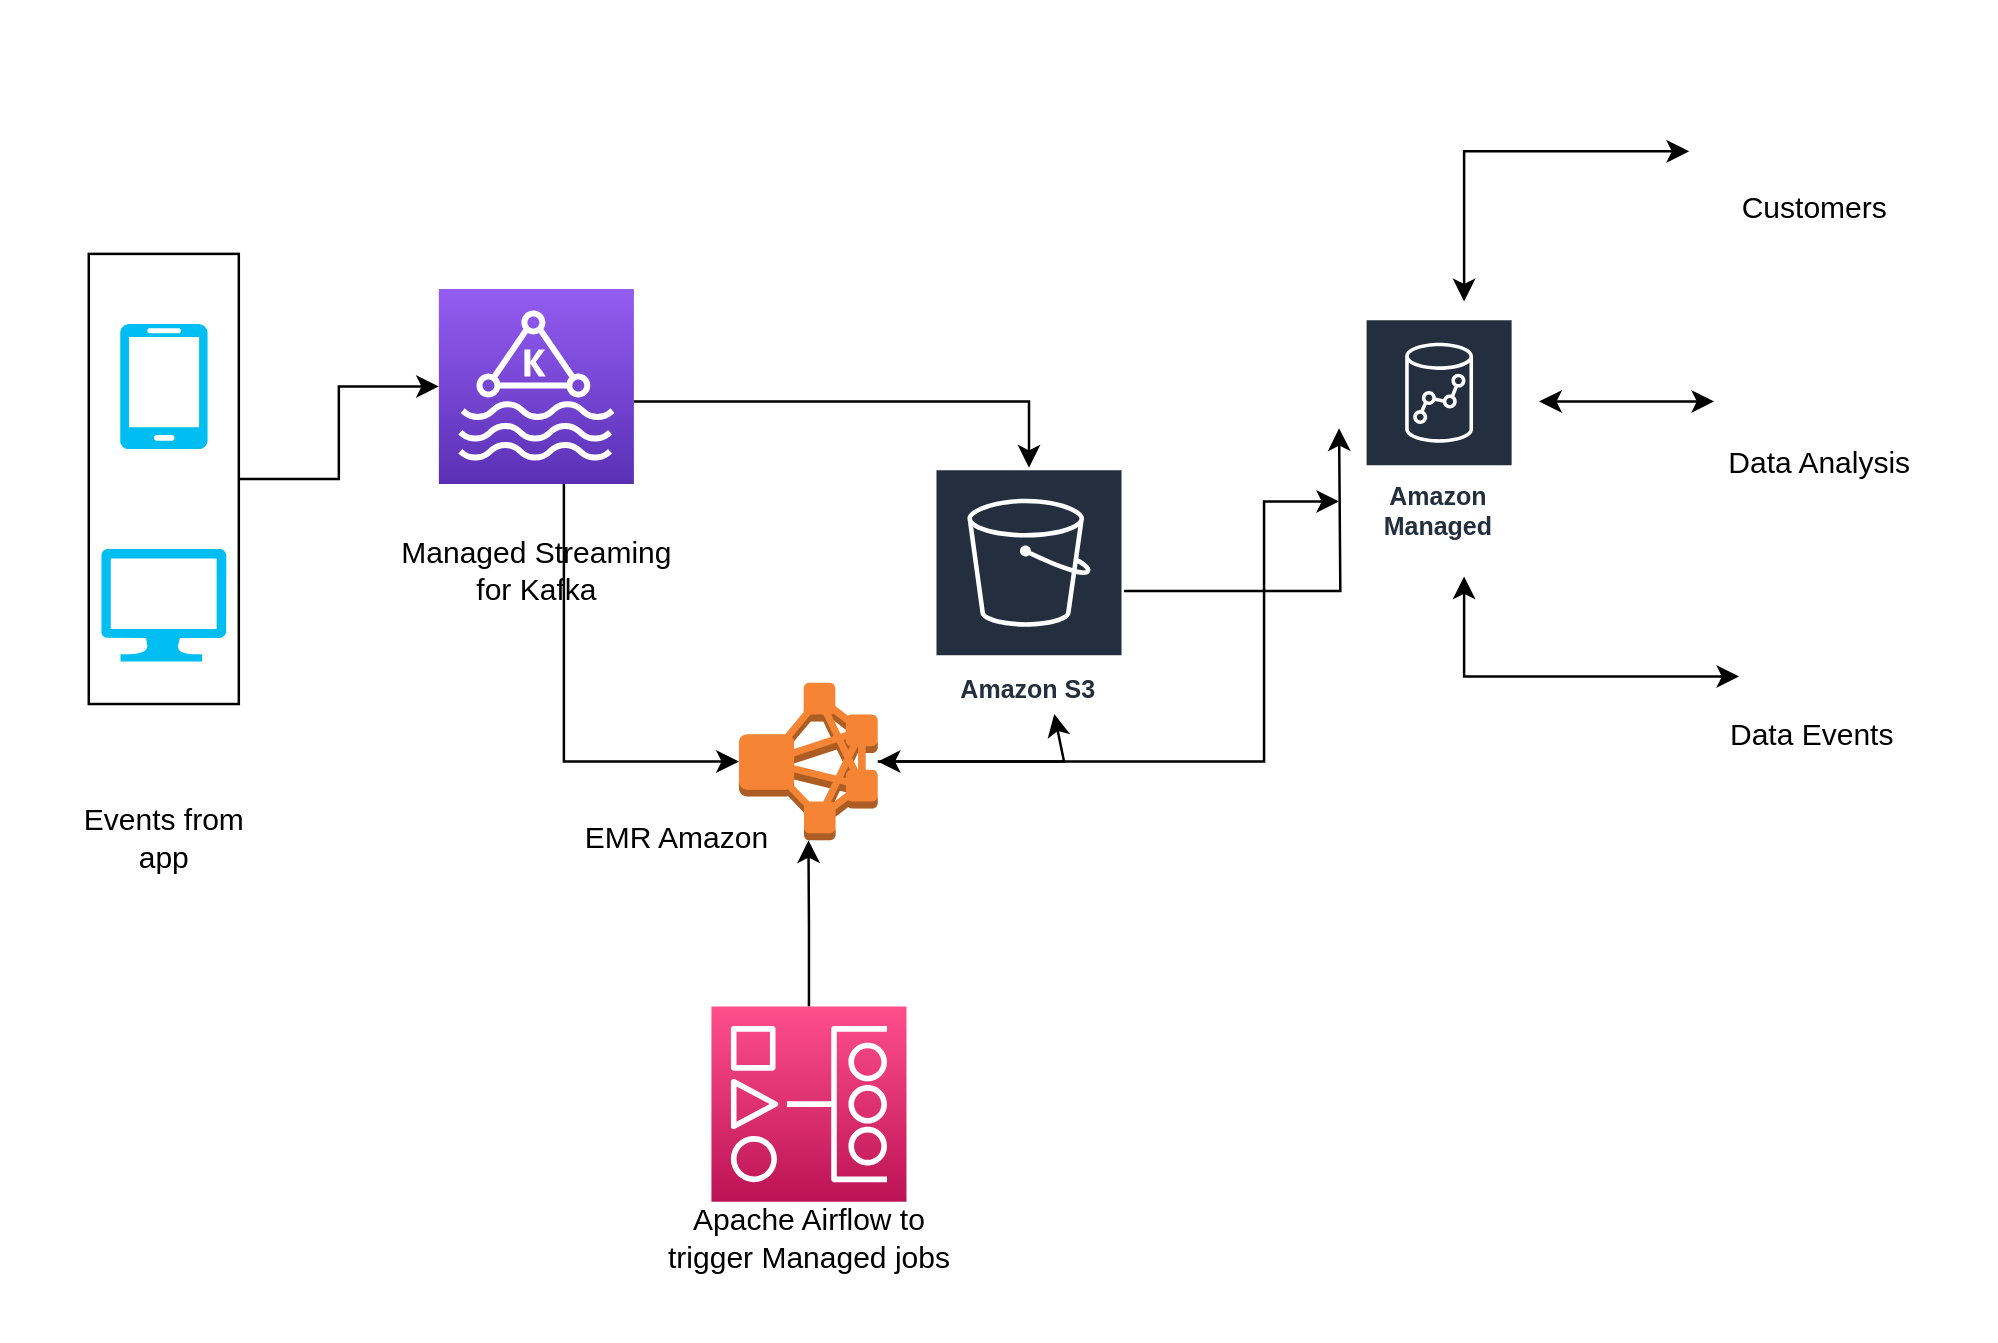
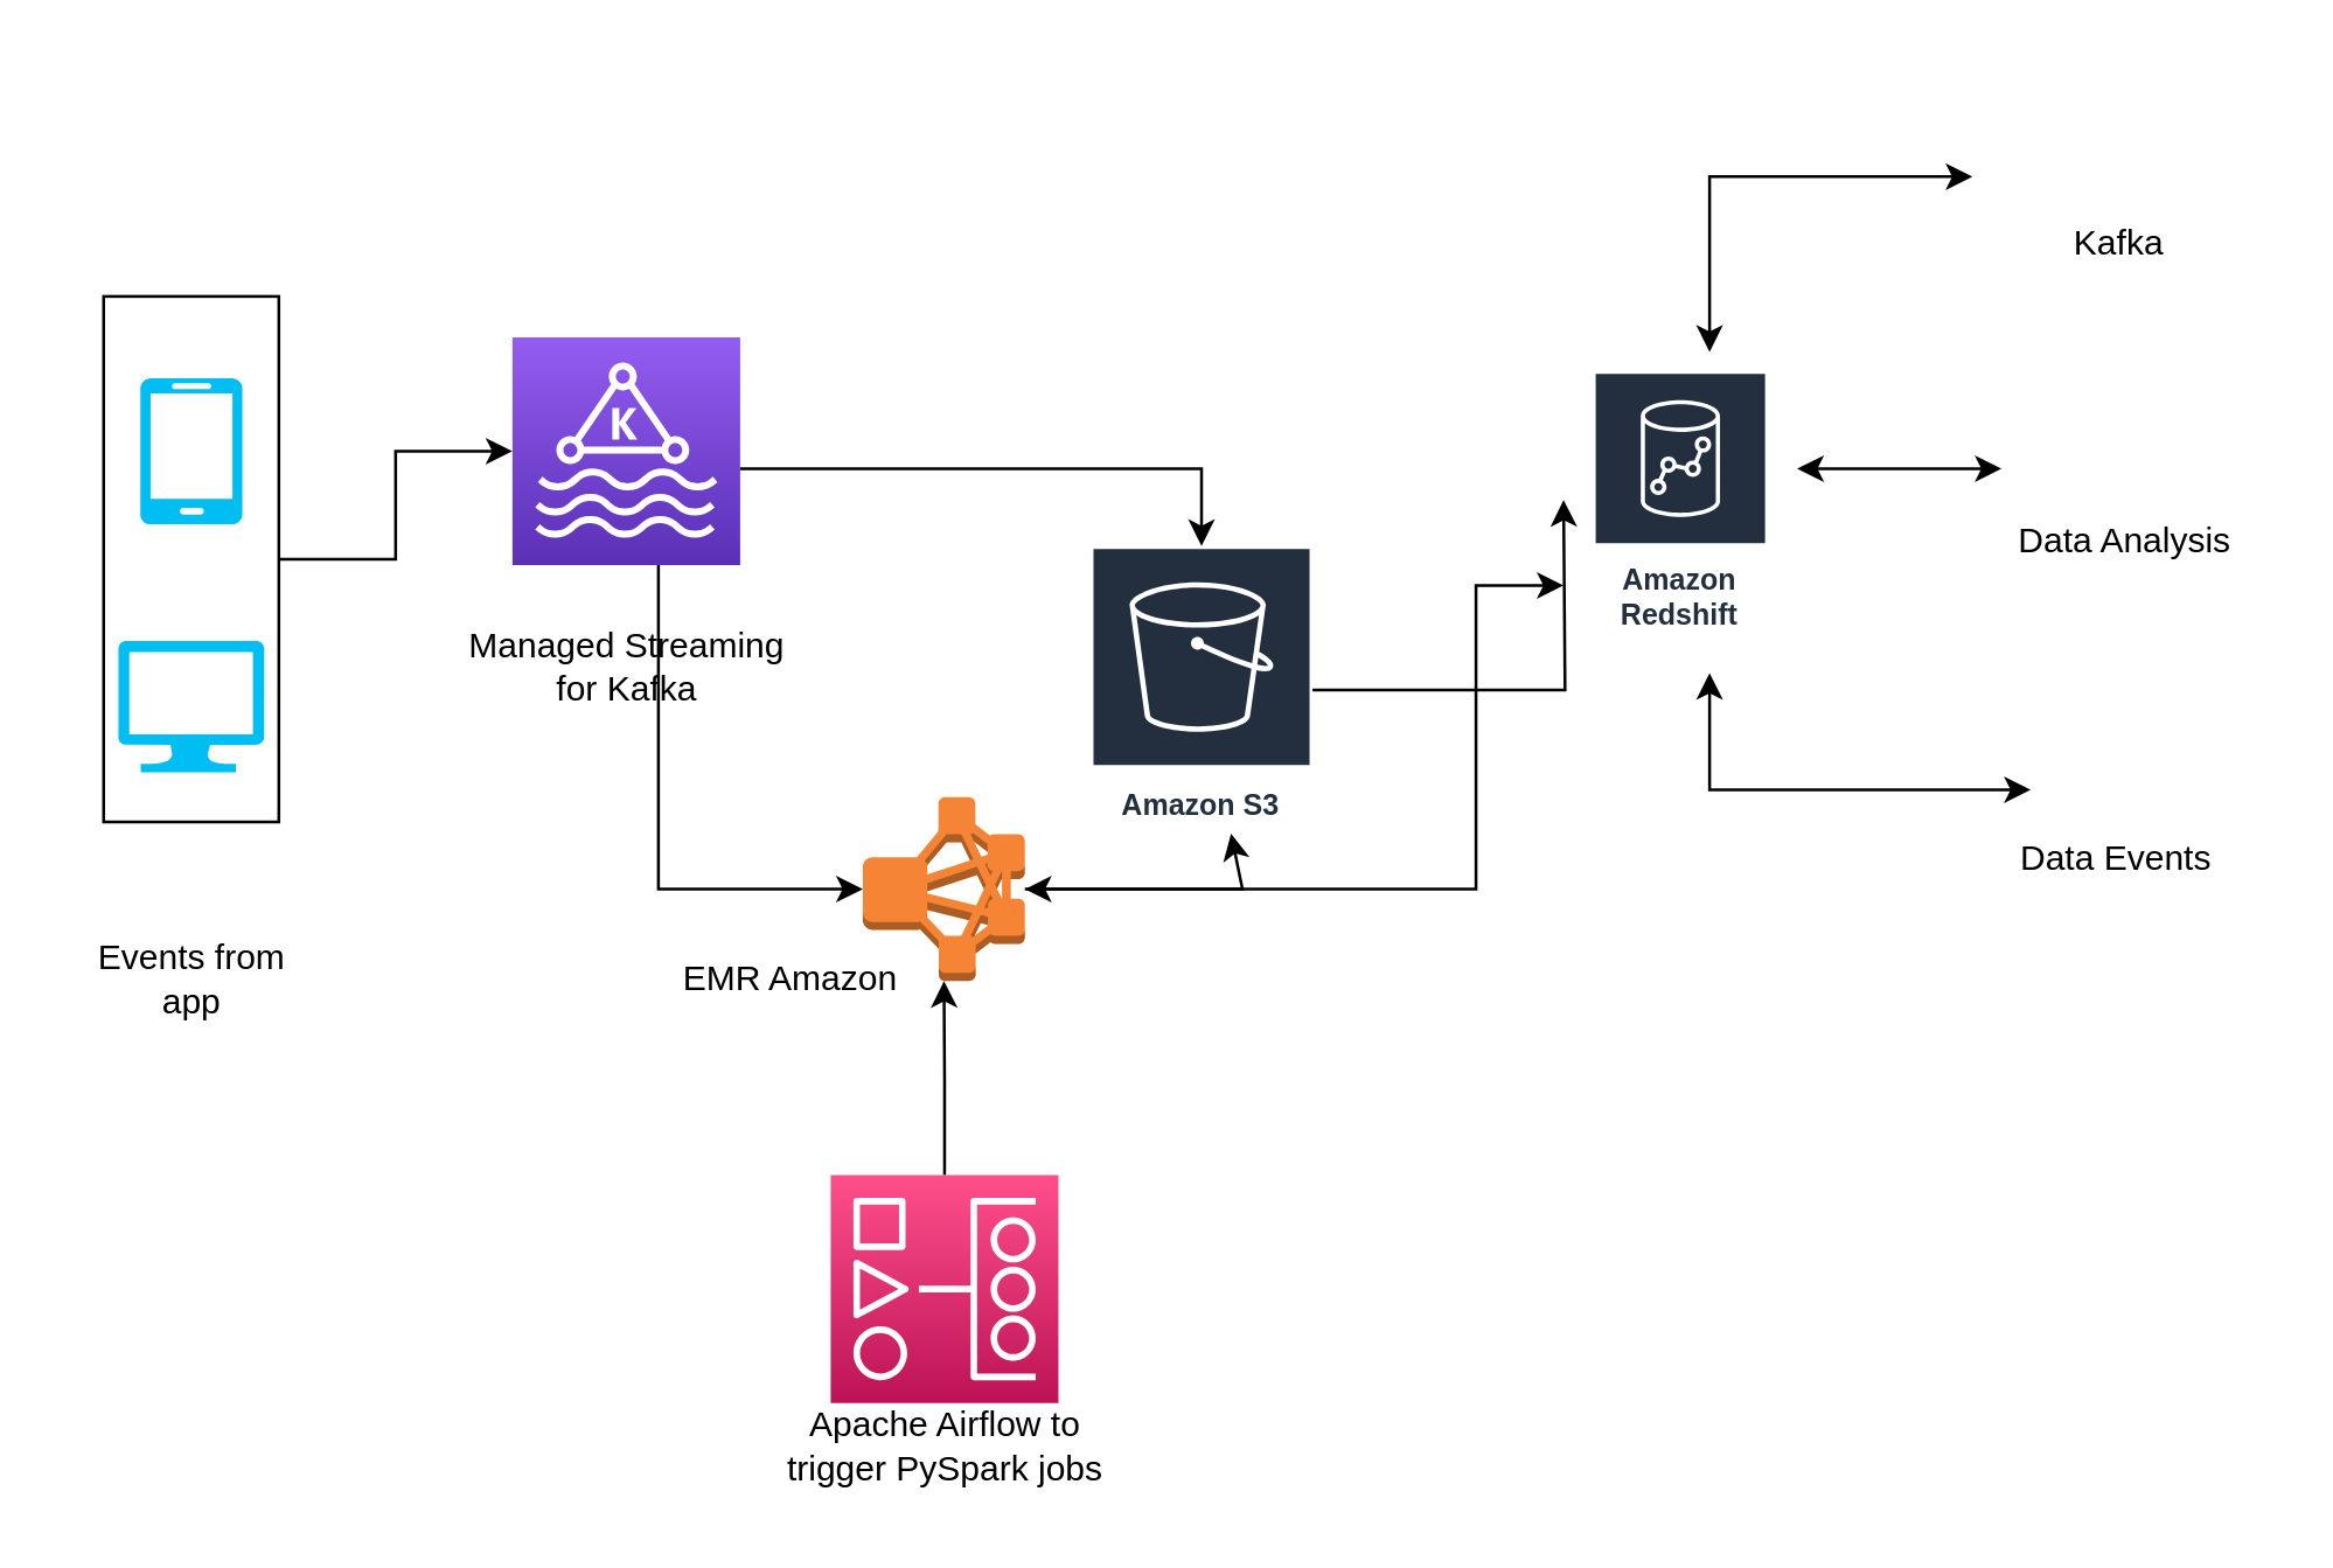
- <mxCell id="25" value="Customers" style="text;html=1;align=center;verticalAlign=middle;resizable=0;points=[];autosize=1;strokeColor=none;fillColor=none;" parent="1" vertex="1"><mxGeometry x="684.75" y="68" width="80" height="30" as="geometry" /></mxCell>
+ <mxCell id="25" value="Kafka" style="text;html=1;align=center;verticalAlign=middle;resizable=0;points=[];autosize=1;strokeColor=none;fillColor=none;" parent="1" vertex="1"><mxGeometry x="684.75" y="68" width="80" height="30" as="geometry" /></mxCell>
- <mxCell id="26" value="Amazon Managed" style="sketch=0;outlineConnect=0;fontColor=#232F3E;gradientColor=none;strokeColor=#ffffff;fillColor=#232F3E;dashed=0;verticalLabelPosition=middle;verticalAlign=bottom;align=center;html=1;whiteSpace=wrap;fontSize=10;fontStyle=1;spacing=3;shape=mxgraph.aws4.productIcon;prIcon=mxgraph.aws4.redshift;" vertex="1" parent="1"><mxGeometry x="545" y="126.5" width="60" height="93.5" as="geometry" /></mxCell>
+ <mxCell id="26" value="Amazon Redshift" style="sketch=0;outlineConnect=0;fontColor=#232F3E;gradientColor=none;strokeColor=#ffffff;fillColor=#232F3E;dashed=0;verticalLabelPosition=middle;verticalAlign=bottom;align=center;html=1;whiteSpace=wrap;fontSize=10;fontStyle=1;spacing=3;shape=mxgraph.aws4.productIcon;prIcon=mxgraph.aws4.redshift;" vertex="1" parent="1"><mxGeometry x="545" y="126.5" width="60" height="93.5" as="geometry" /></mxCell>
- <mxCell id="23" value="Apache Airflow to&lt;br&gt;trigger Managed jobs" style="text;html=1;align=center;verticalAlign=middle;resizable=0;points=[];autosize=1;strokeColor=none;fillColor=none;" parent="1" vertex="1"><mxGeometry x="258" y="475" width="130" height="40" as="geometry" /></mxCell>
+ <mxCell id="23" value="Apache Airflow to&lt;br&gt;trigger PySpark jobs" style="text;html=1;align=center;verticalAlign=middle;resizable=0;points=[];autosize=1;strokeColor=none;fillColor=none;" parent="1" vertex="1"><mxGeometry x="258" y="475" width="130" height="40" as="geometry" /></mxCell>
